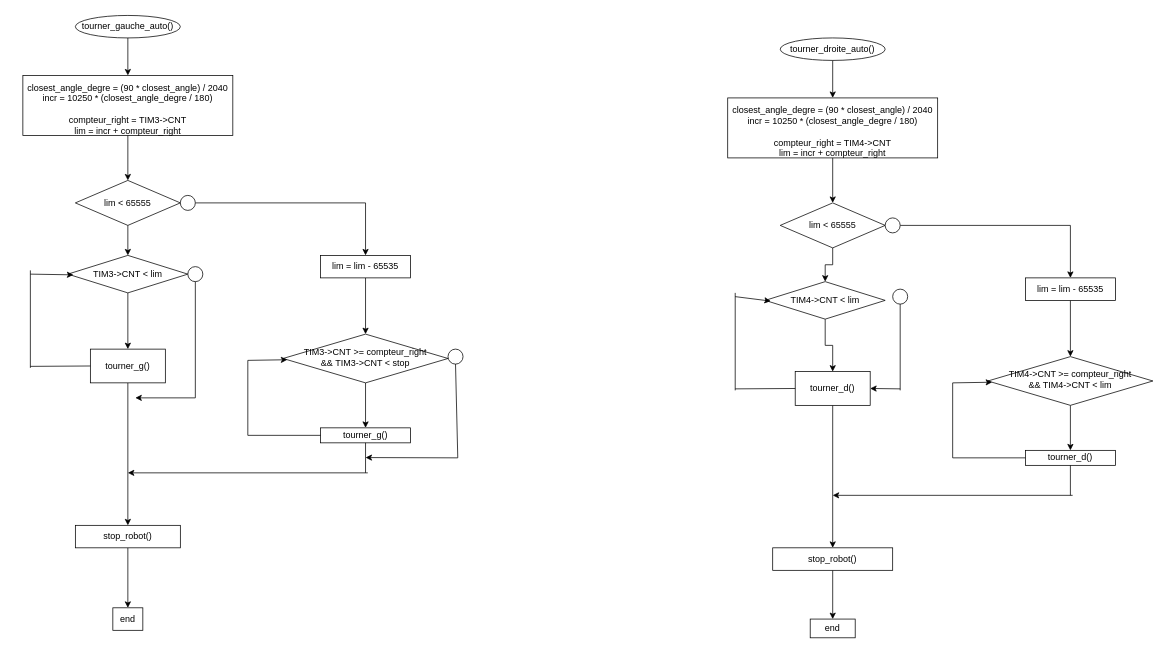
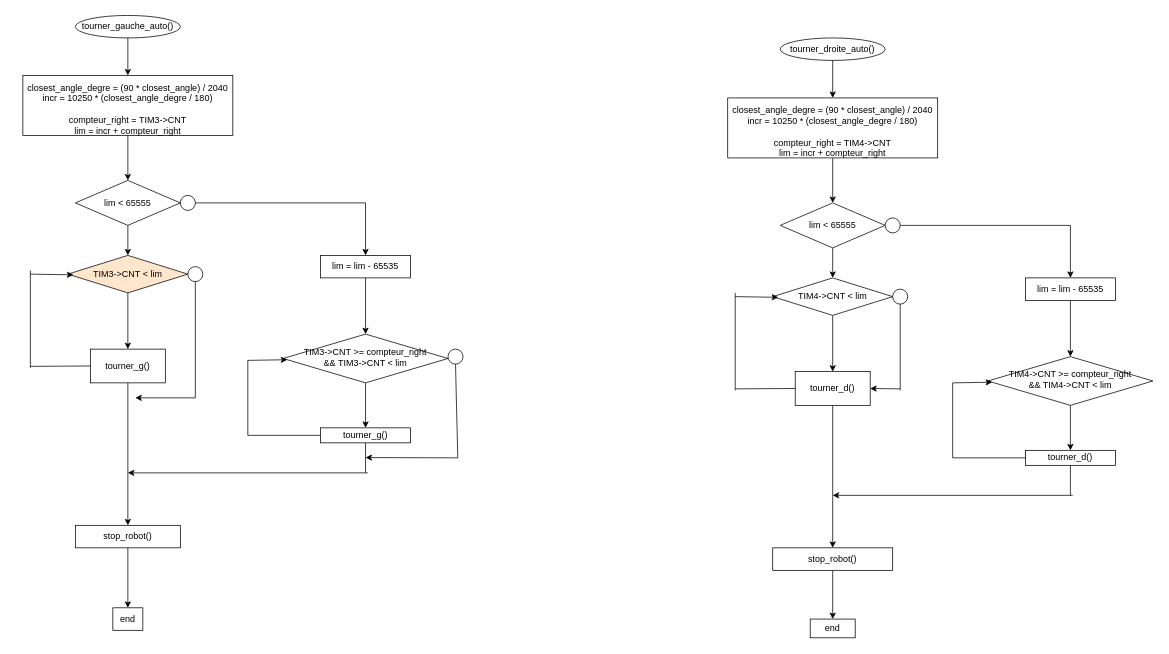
- <mxCell id="12" value="TIM3-&amp;gt;CNT &amp;lt; lim" style="rhombus;whiteSpace=wrap;html=1;" vertex="1" parent="1"><mxGeometry x="90" y="340" width="160" height="50" as="geometry" /></mxCell>
+ <mxCell id="12" value="TIM3-&amp;gt;CNT &amp;lt; lim" style="rhombus;whiteSpace=wrap;html=1;fillColor=#ffe6cc;" vertex="1" parent="1"><mxGeometry x="90" y="340" width="160" height="50" as="geometry" /></mxCell>
- <mxCell id="49" value="TIM4-&amp;gt;CNT &amp;lt; lim" style="rhombus;whiteSpace=wrap;html=1;" vertex="1" parent="1"><mxGeometry x="1020" y="375" width="160" height="50" as="geometry" /></mxCell>
+ <mxCell id="49" value="TIM4-&amp;gt;CNT &amp;lt; lim" style="rhombus;whiteSpace=wrap;html=1;" vertex="1" parent="1"><mxGeometry x="1030" y="370" width="160" height="50" as="geometry" /></mxCell>
- <mxCell id="23" value="&lt;div&gt;&lt;br&gt;&lt;/div&gt;&lt;div&gt;TIM3-&amp;gt;CNT &amp;gt;= compteur_right&lt;/div&gt;&lt;div&gt;&amp;amp;&amp;amp; TIM3-&amp;gt;CNT &amp;lt; stop&lt;/div&gt;" style="text;html=1;align=center;verticalAlign=middle;whiteSpace=wrap;rounded=0;" vertex="1" parent="1"><mxGeometry x="384" y="450" width="206" height="37.5" as="geometry" /></mxCell>
+ <mxCell id="23" value="&lt;div&gt;&lt;br&gt;&lt;/div&gt;&lt;div&gt;TIM3-&amp;gt;CNT &amp;gt;= compteur_right&lt;/div&gt;&lt;div&gt;&amp;amp;&amp;amp; TIM3-&amp;gt;CNT &amp;lt; lim&lt;/div&gt;" style="text;html=1;align=center;verticalAlign=middle;whiteSpace=wrap;rounded=0;" vertex="1" parent="1"><mxGeometry x="384" y="450" width="206" height="37.5" as="geometry" /></mxCell>
